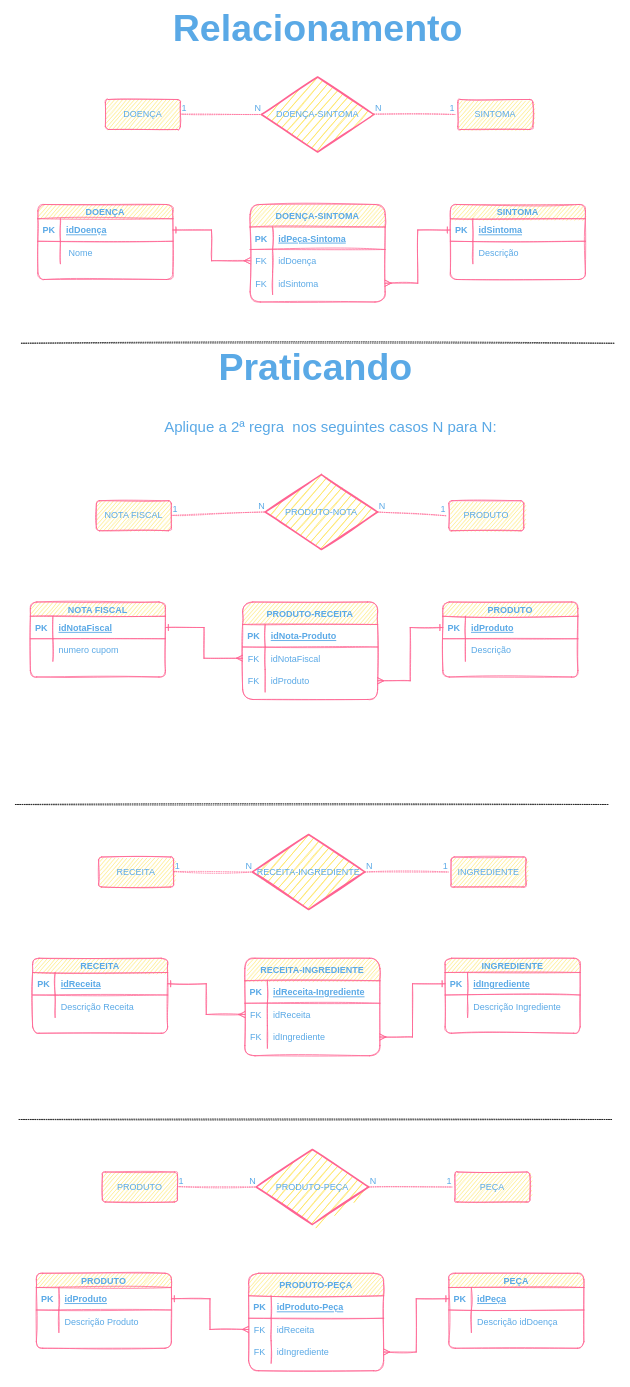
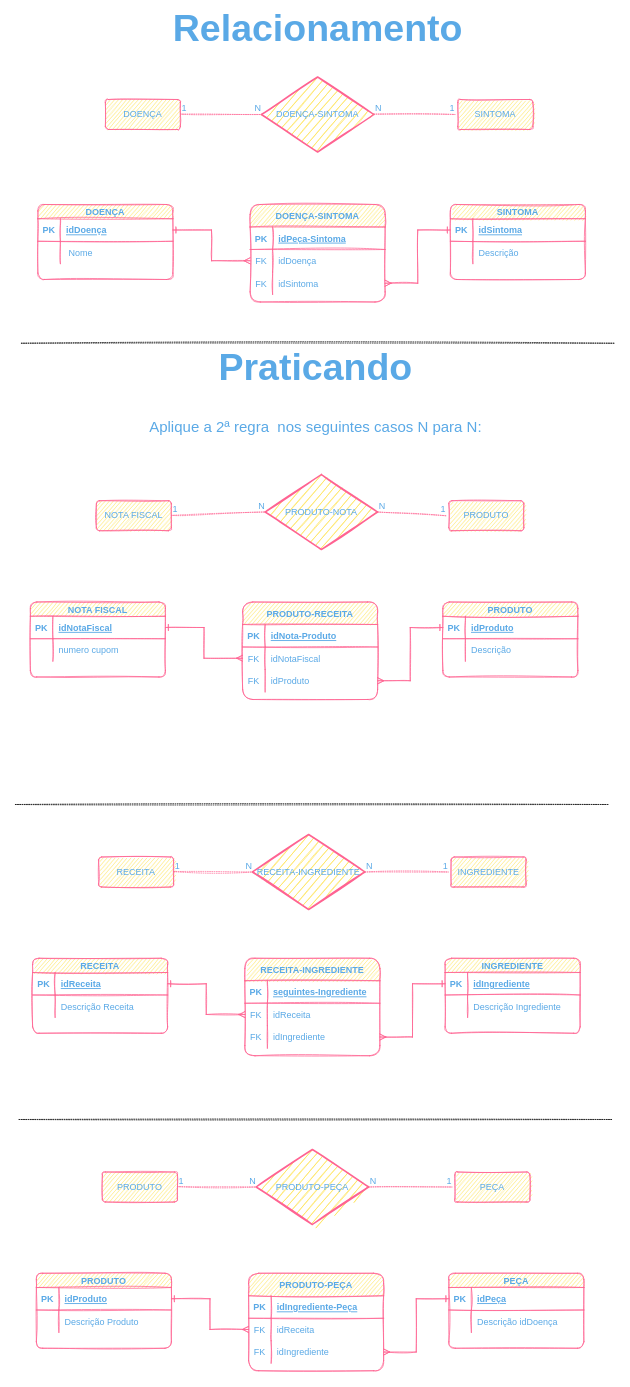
- <mxCell id="56" value="Aplique a 2ª regra&amp;nbsp; nos seguintes casos N para N:" style="text;html=1;align=center;verticalAlign=middle;resizable=0;points=[];autosize=1;strokeColor=none;fillColor=none;fontColor=#5AA9E6;sketch=1;fontSize=20;" vertex="1" parent="1"><mxGeometry x="213.5" y="554" width="453" height="28" as="geometry" /></mxCell>
+ <mxCell id="56" value="Aplique a 2ª regra&amp;nbsp; nos seguintes casos N para N:" style="text;html=1;align=center;verticalAlign=middle;resizable=0;points=[];autosize=1;strokeColor=none;fillColor=none;fontColor=#5AA9E6;sketch=1;fontSize=20;" vertex="1" parent="1"><mxGeometry x="193.5" y="554" width="453" height="28" as="geometry" /></mxCell>
- <mxCell id="85" value="idReceita-Ingrediente" style="shape=partialRectangle;connectable=0;fillColor=none;top=0;left=0;bottom=0;right=0;align=left;spacingLeft=6;fontStyle=5;overflow=hidden;rounded=1;shadow=0;glass=0;sketch=1;strokeWidth=1;strokeColor=#FF6392;fontColor=#5AA9E6;" vertex="1" parent="83"><mxGeometry x="30" width="150" height="30" as="geometry"><mxRectangle width="150" height="30" as="alternateBounds" /></mxGeometry></mxCell>
+ <mxCell id="85" value="seguintes-Ingrediente" style="shape=partialRectangle;connectable=0;fillColor=none;top=0;left=0;bottom=0;right=0;align=left;spacingLeft=6;fontStyle=5;overflow=hidden;rounded=1;shadow=0;glass=0;sketch=1;strokeWidth=1;strokeColor=#FF6392;fontColor=#5AA9E6;" vertex="1" parent="83"><mxGeometry x="30" width="150" height="30" as="geometry"><mxRectangle width="150" height="30" as="alternateBounds" /></mxGeometry></mxCell>
- <mxCell id="121" value="idProduto-Peça" style="shape=partialRectangle;connectable=0;fillColor=none;top=0;left=0;bottom=0;right=0;align=left;spacingLeft=6;fontStyle=5;overflow=hidden;rounded=1;shadow=0;glass=0;sketch=1;strokeWidth=1;strokeColor=#FF6392;fontColor=#5AA9E6;" vertex="1" parent="119"><mxGeometry x="30" width="150" height="30" as="geometry"><mxRectangle width="150" height="30" as="alternateBounds" /></mxGeometry></mxCell>
+ <mxCell id="121" value="idIngrediente-Peça" style="shape=partialRectangle;connectable=0;fillColor=none;top=0;left=0;bottom=0;right=0;align=left;spacingLeft=6;fontStyle=5;overflow=hidden;rounded=1;shadow=0;glass=0;sketch=1;strokeWidth=1;strokeColor=#FF6392;fontColor=#5AA9E6;" vertex="1" parent="119"><mxGeometry x="30" width="150" height="30" as="geometry"><mxRectangle width="150" height="30" as="alternateBounds" /></mxGeometry></mxCell>
